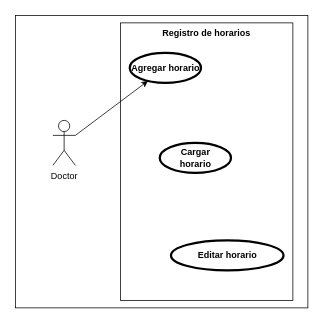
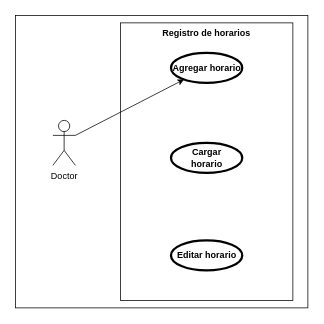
- <mxCell id="5" value="Agregar horario" style="shape=ellipse;html=1;strokeWidth=3;fontStyle=1;whiteSpace=wrap;align=center;perimeter=ellipsePerimeter;" parent="1" vertex="1"><mxGeometry x="172.5" y="70" width="95" height="40" as="geometry" /></mxCell>
+ <mxCell id="5" value="Agregar horario" style="shape=ellipse;html=1;strokeWidth=3;fontStyle=1;whiteSpace=wrap;align=center;perimeter=ellipsePerimeter;" parent="1" vertex="1"><mxGeometry x="227.5" y="70" width="95" height="40" as="geometry" /></mxCell>
- <mxCell id="6" value="Cargar&lt;br&gt;horario" style="shape=ellipse;html=1;strokeWidth=3;fontStyle=1;whiteSpace=wrap;align=center;perimeter=ellipsePerimeter;" parent="1" vertex="1"><mxGeometry x="212.5" y="190" width="95" height="40" as="geometry" /></mxCell>
+ <mxCell id="6" value="Cargar&lt;br&gt;horario" style="shape=ellipse;html=1;strokeWidth=3;fontStyle=1;whiteSpace=wrap;align=center;perimeter=ellipsePerimeter;" parent="1" vertex="1"><mxGeometry x="227.5" y="190" width="95" height="40" as="geometry" /></mxCell>
- <mxCell id="7" value="Editar horario" style="shape=ellipse;html=1;strokeWidth=3;fontStyle=1;whiteSpace=wrap;align=center;perimeter=ellipsePerimeter;" parent="1" vertex="1"><mxGeometry x="227.5" y="320" width="150" height="40" as="geometry" /></mxCell>
+ <mxCell id="7" value="Editar horario" style="shape=ellipse;html=1;strokeWidth=3;fontStyle=1;whiteSpace=wrap;align=center;perimeter=ellipsePerimeter;" parent="1" vertex="1"><mxGeometry x="227.5" y="320" width="95" height="40" as="geometry" /></mxCell>
